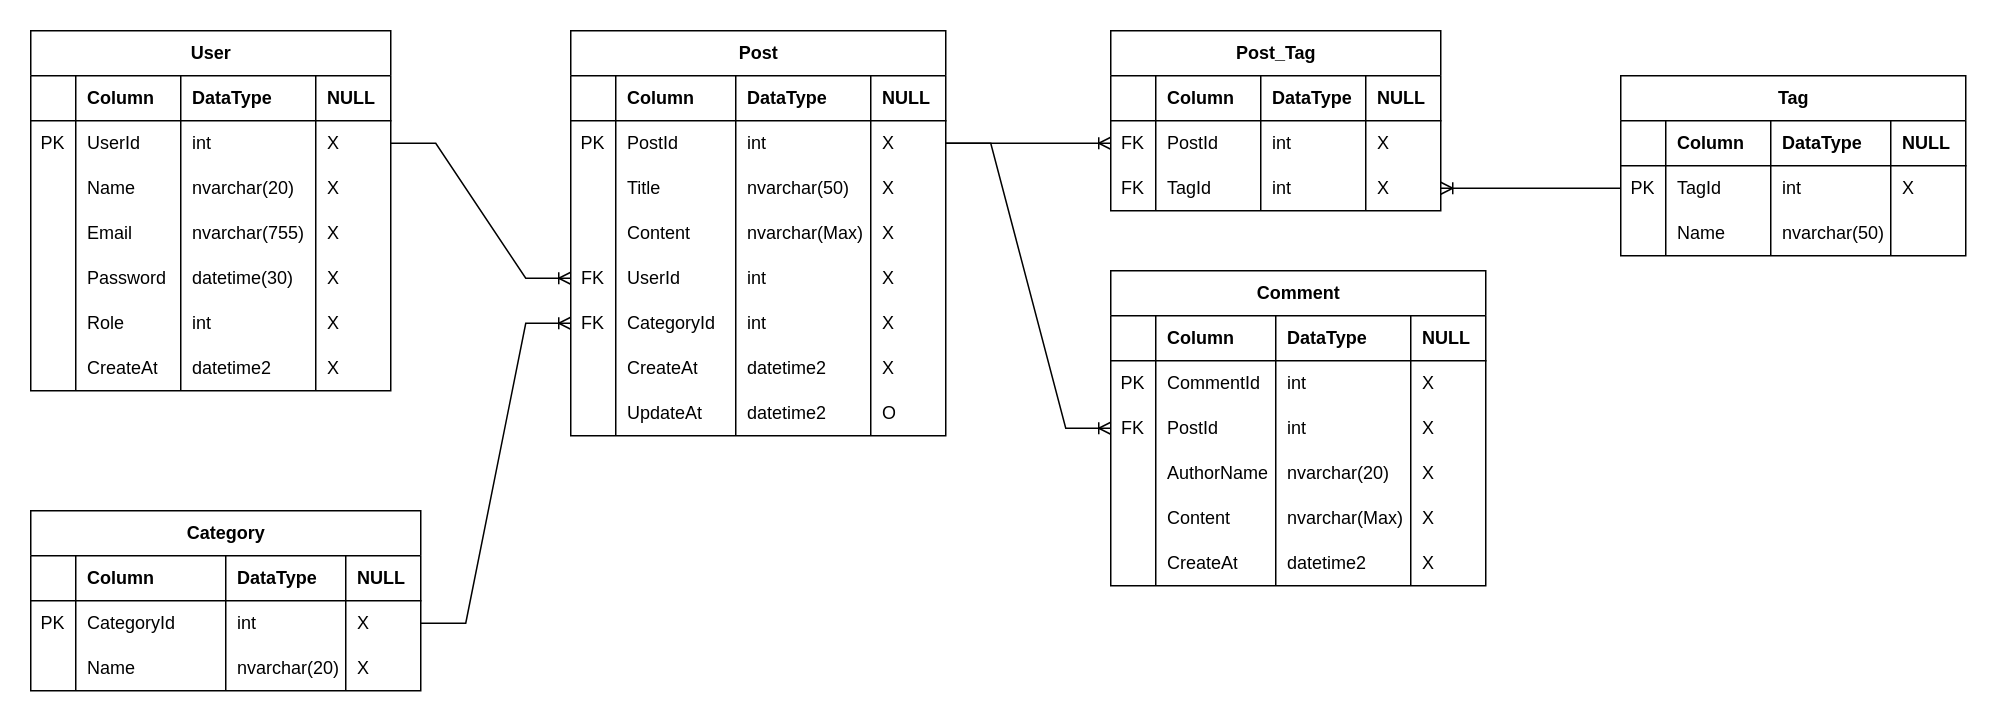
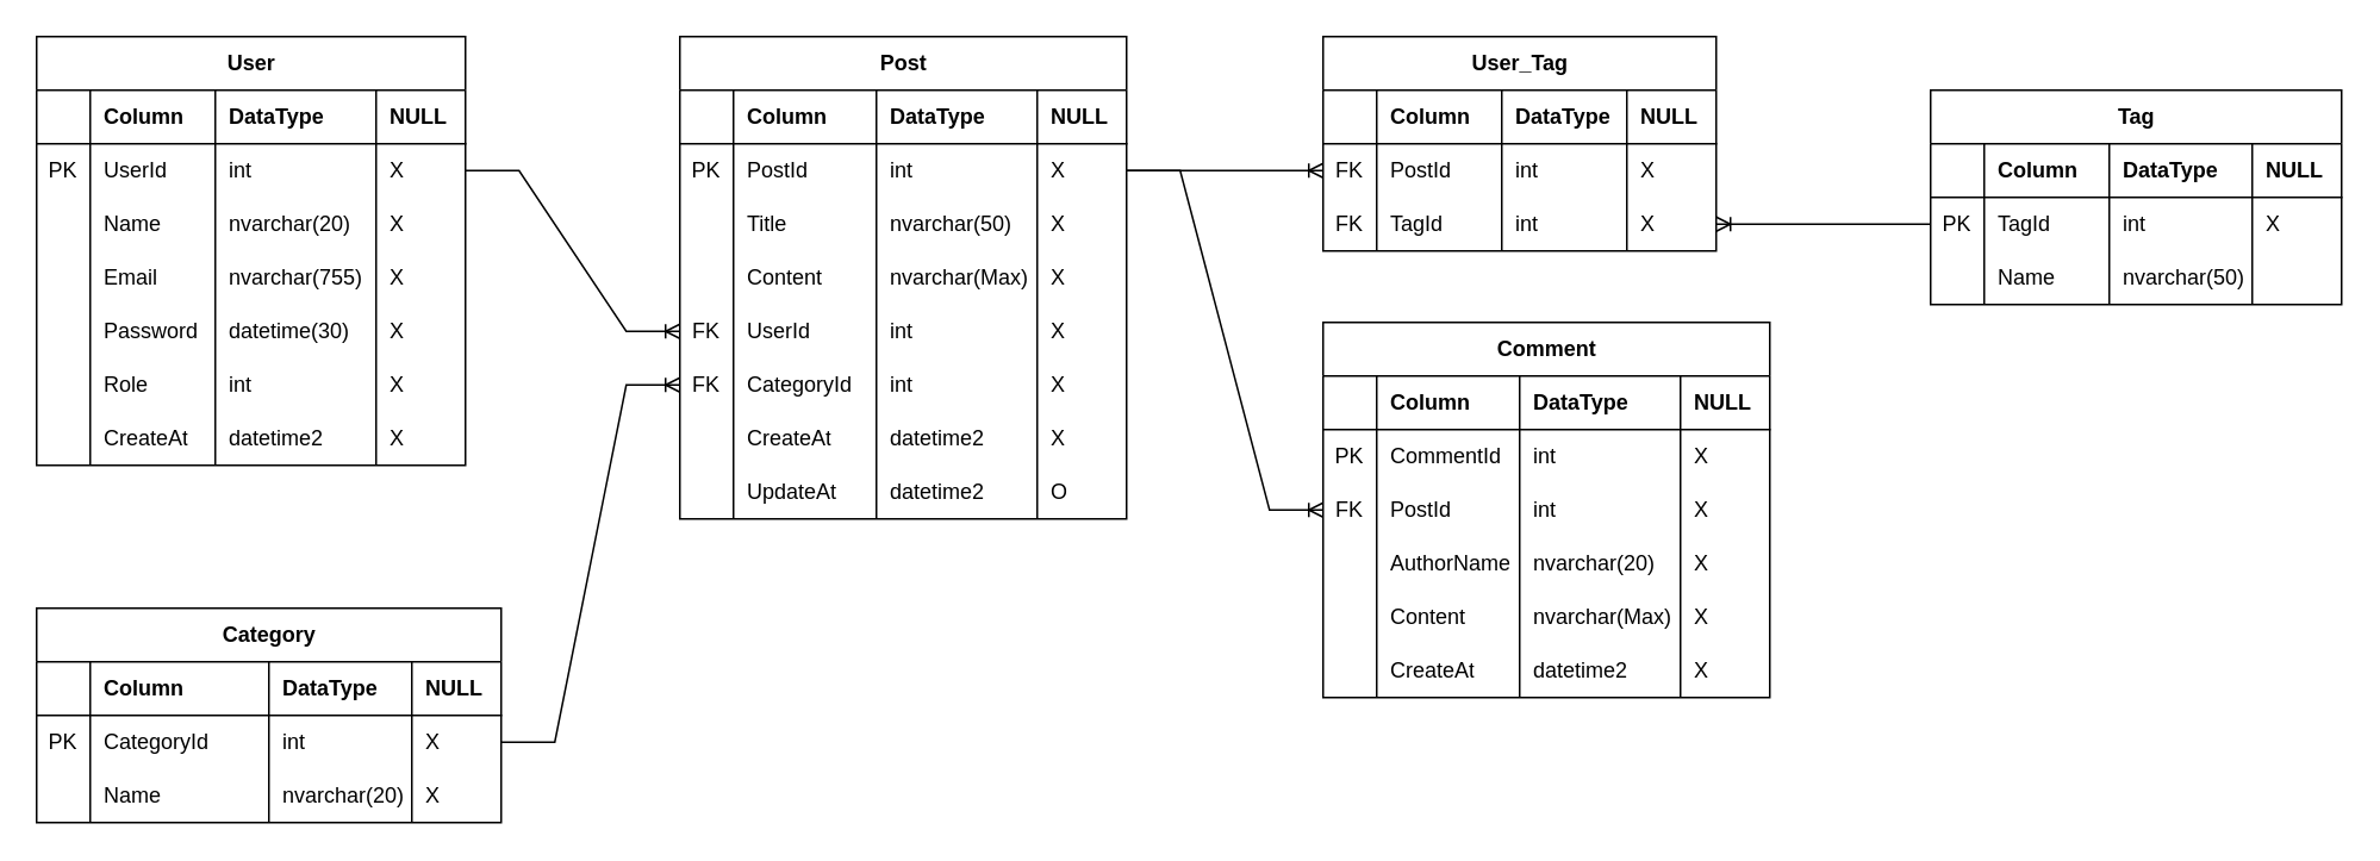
- <mxCell id="111" value="Post_Tag" style="shape=table;startSize=30;container=1;collapsible=1;childLayout=tableLayout;fixedRows=1;rowLines=0;fontStyle=1;align=center;resizeLast=1;html=1;swimlaneFillColor=default;" vertex="1" parent="1"><mxGeometry x="740" y="20" width="220" height="120" as="geometry" /></mxCell>
+ <mxCell id="111" value="User_Tag" style="shape=table;startSize=30;container=1;collapsible=1;childLayout=tableLayout;fixedRows=1;rowLines=0;fontStyle=1;align=center;resizeLast=1;html=1;swimlaneFillColor=default;" vertex="1" parent="1"><mxGeometry x="740" y="20" width="220" height="120" as="geometry" /></mxCell>
